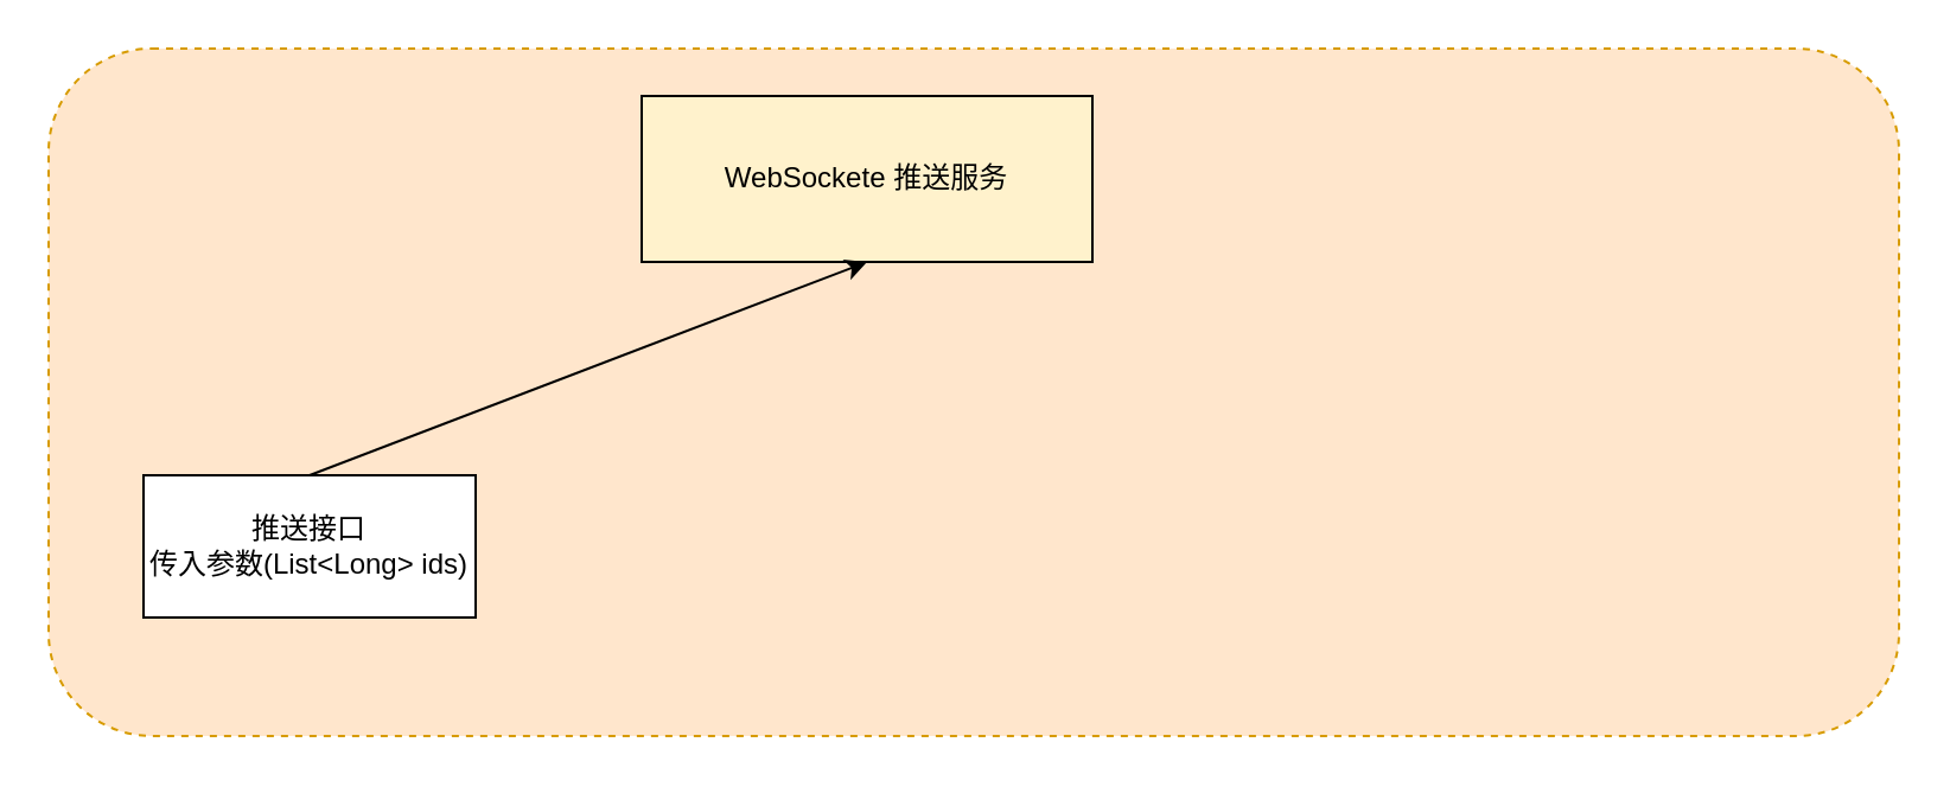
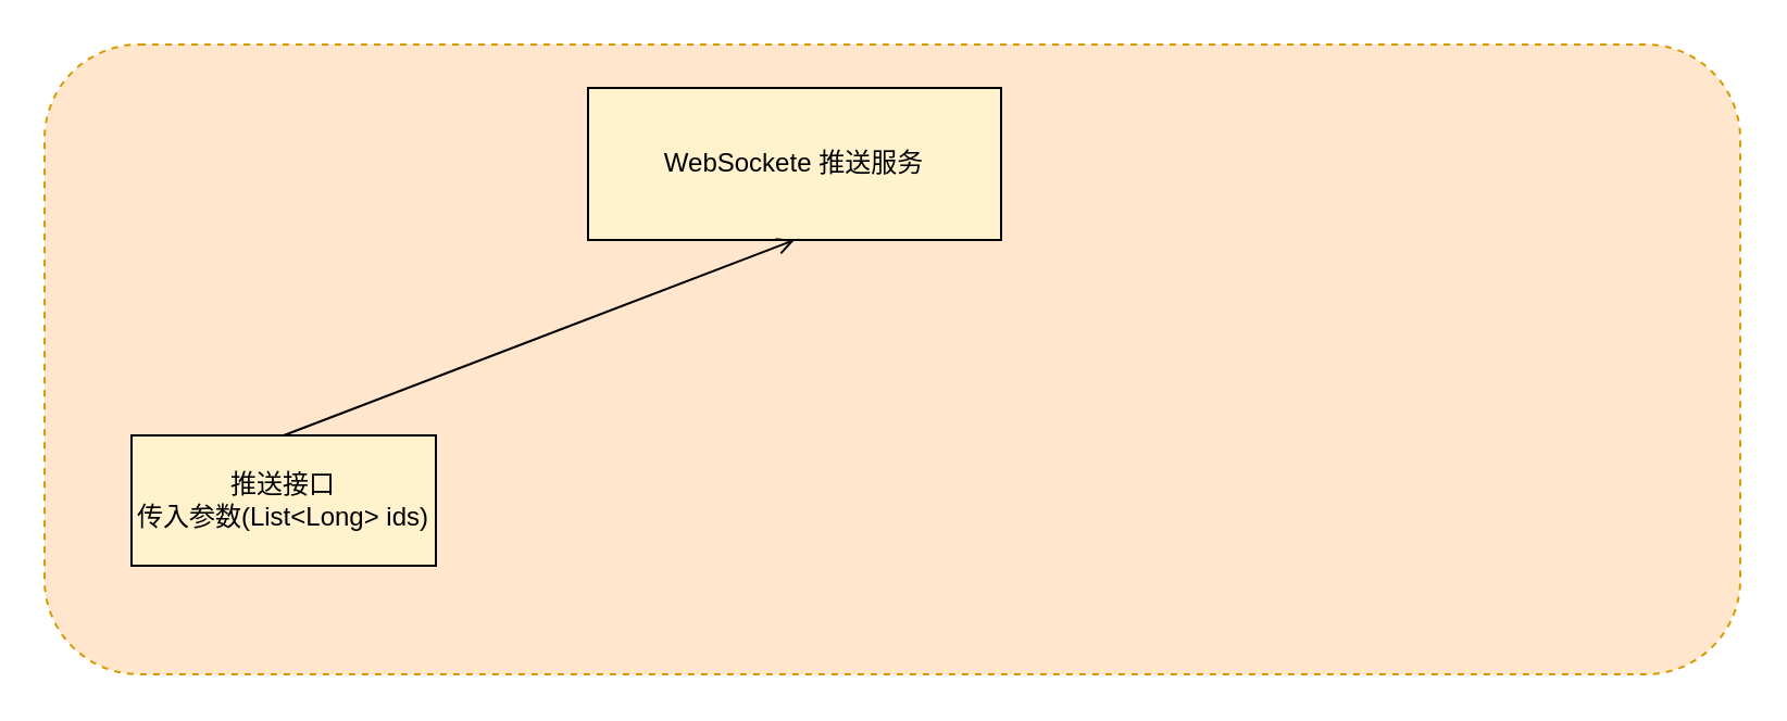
- <mxCell id="4" style="rounded=0;orthogonalLoop=1;jettySize=auto;html=1;exitX=0.5;exitY=0;exitDx=0;exitDy=0;entryX=0.5;entryY=1;entryDx=0;entryDy=0;" edge="1" parent="1" source="5" target="3"><mxGeometry relative="1" as="geometry" /></mxCell>
+ <mxCell id="4" style="rounded=0;orthogonalLoop=1;jettySize=auto;html=1;exitX=0.5;exitY=0;exitDx=0;exitDy=0;entryX=0.5;entryY=1;entryDx=0;entryDy=0;endArrow=open;" edge="1" parent="1" source="5" target="3"><mxGeometry relative="1" as="geometry" /></mxCell>
- <mxCell id="5" value="推送接口&lt;br&gt;传入参数(List&amp;lt;Long&amp;gt; ids)&lt;br&gt;" style="rounded=0;whiteSpace=wrap;html=1;" vertex="1" parent="1"><mxGeometry x="60" y="200" width="140" height="60" as="geometry" /></mxCell>
+ <mxCell id="5" value="推送接口&lt;br&gt;传入参数(List&amp;lt;Long&amp;gt; ids)&lt;br&gt;" style="rounded=0;whiteSpace=wrap;html=1;fillColor=#fff2cc;" vertex="1" parent="1"><mxGeometry x="60" y="200" width="140" height="60" as="geometry" /></mxCell>
